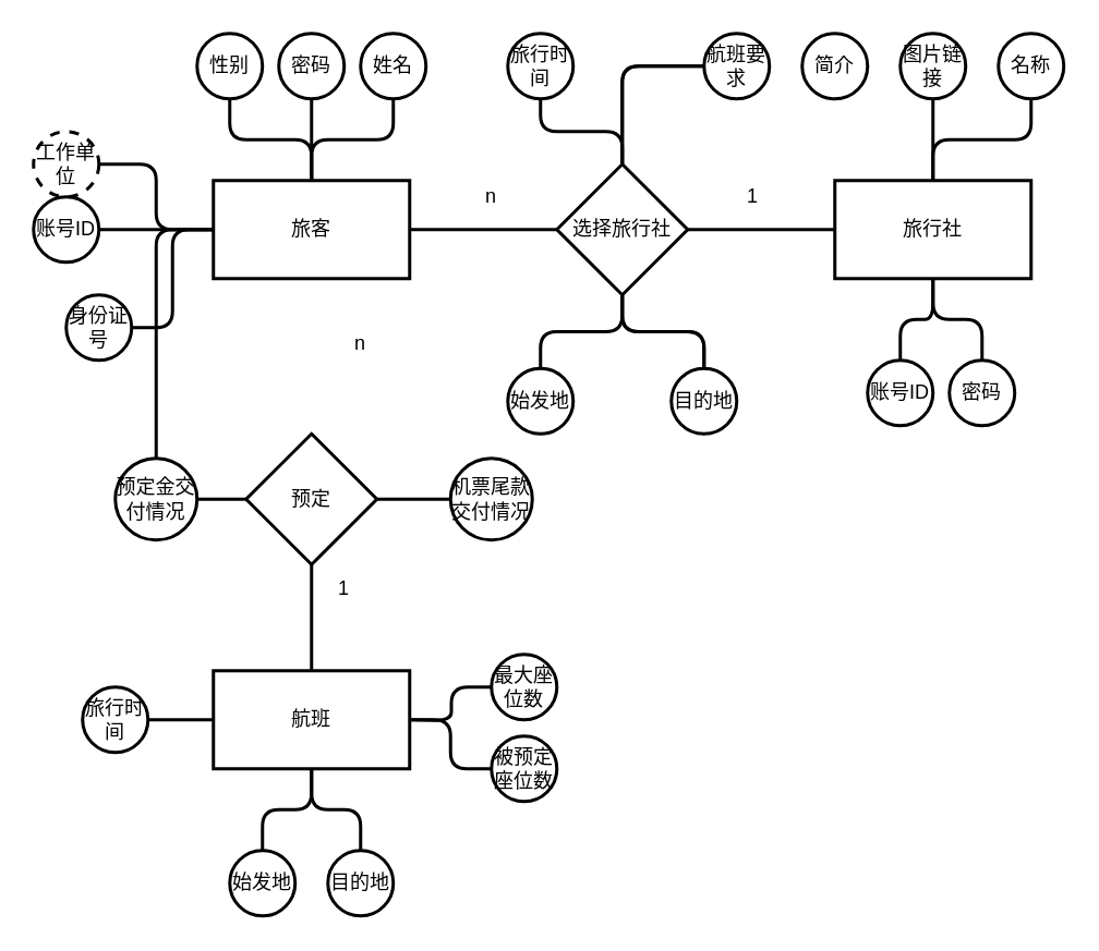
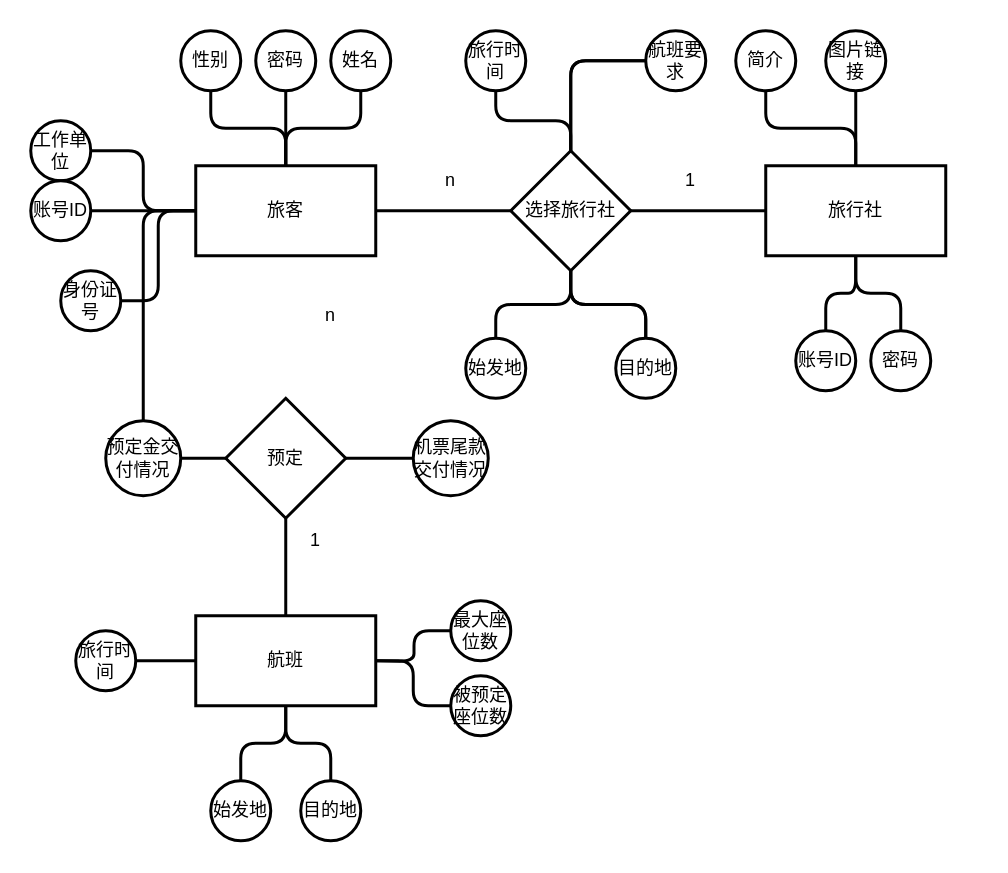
- <mxCell id="41" value="名称" style="ellipse;whiteSpace=wrap;html=1;strokeWidth=2;" vertex="1" parent="1"><mxGeometry x="610" y="20" width="40" height="40" as="geometry" /></mxCell>
+ <mxCell id="36" style="edgeStyle=orthogonalEdgeStyle;rounded=1;orthogonalLoop=1;jettySize=auto;html=1;entryX=0.5;entryY=0;entryDx=0;entryDy=0;endArrow=none;endFill=0;strokeWidth=2;" edge="1" parent="1" source="37" target="6"><mxGeometry relative="1" as="geometry" /></mxCell>
- <mxCell id="40" style="edgeStyle=orthogonalEdgeStyle;rounded=1;orthogonalLoop=1;jettySize=auto;html=1;entryX=0.5;entryY=0;entryDx=0;entryDy=0;endArrow=none;endFill=0;strokeWidth=2;" edge="1" parent="1" source="41" target="6"><mxGeometry relative="1" as="geometry" /></mxCell>
- <mxCell id="13" value="工作单位" style="ellipse;whiteSpace=wrap;html=1;strokeWidth=2;dashed=1;" vertex="1" parent="1"><mxGeometry x="20" y="80" width="40" height="40" as="geometry" /></mxCell>
+ <mxCell id="13" value="工作单位" style="ellipse;whiteSpace=wrap;html=1;strokeWidth=2;" vertex="1" parent="1"><mxGeometry x="20" y="80" width="40" height="40" as="geometry" /></mxCell>
